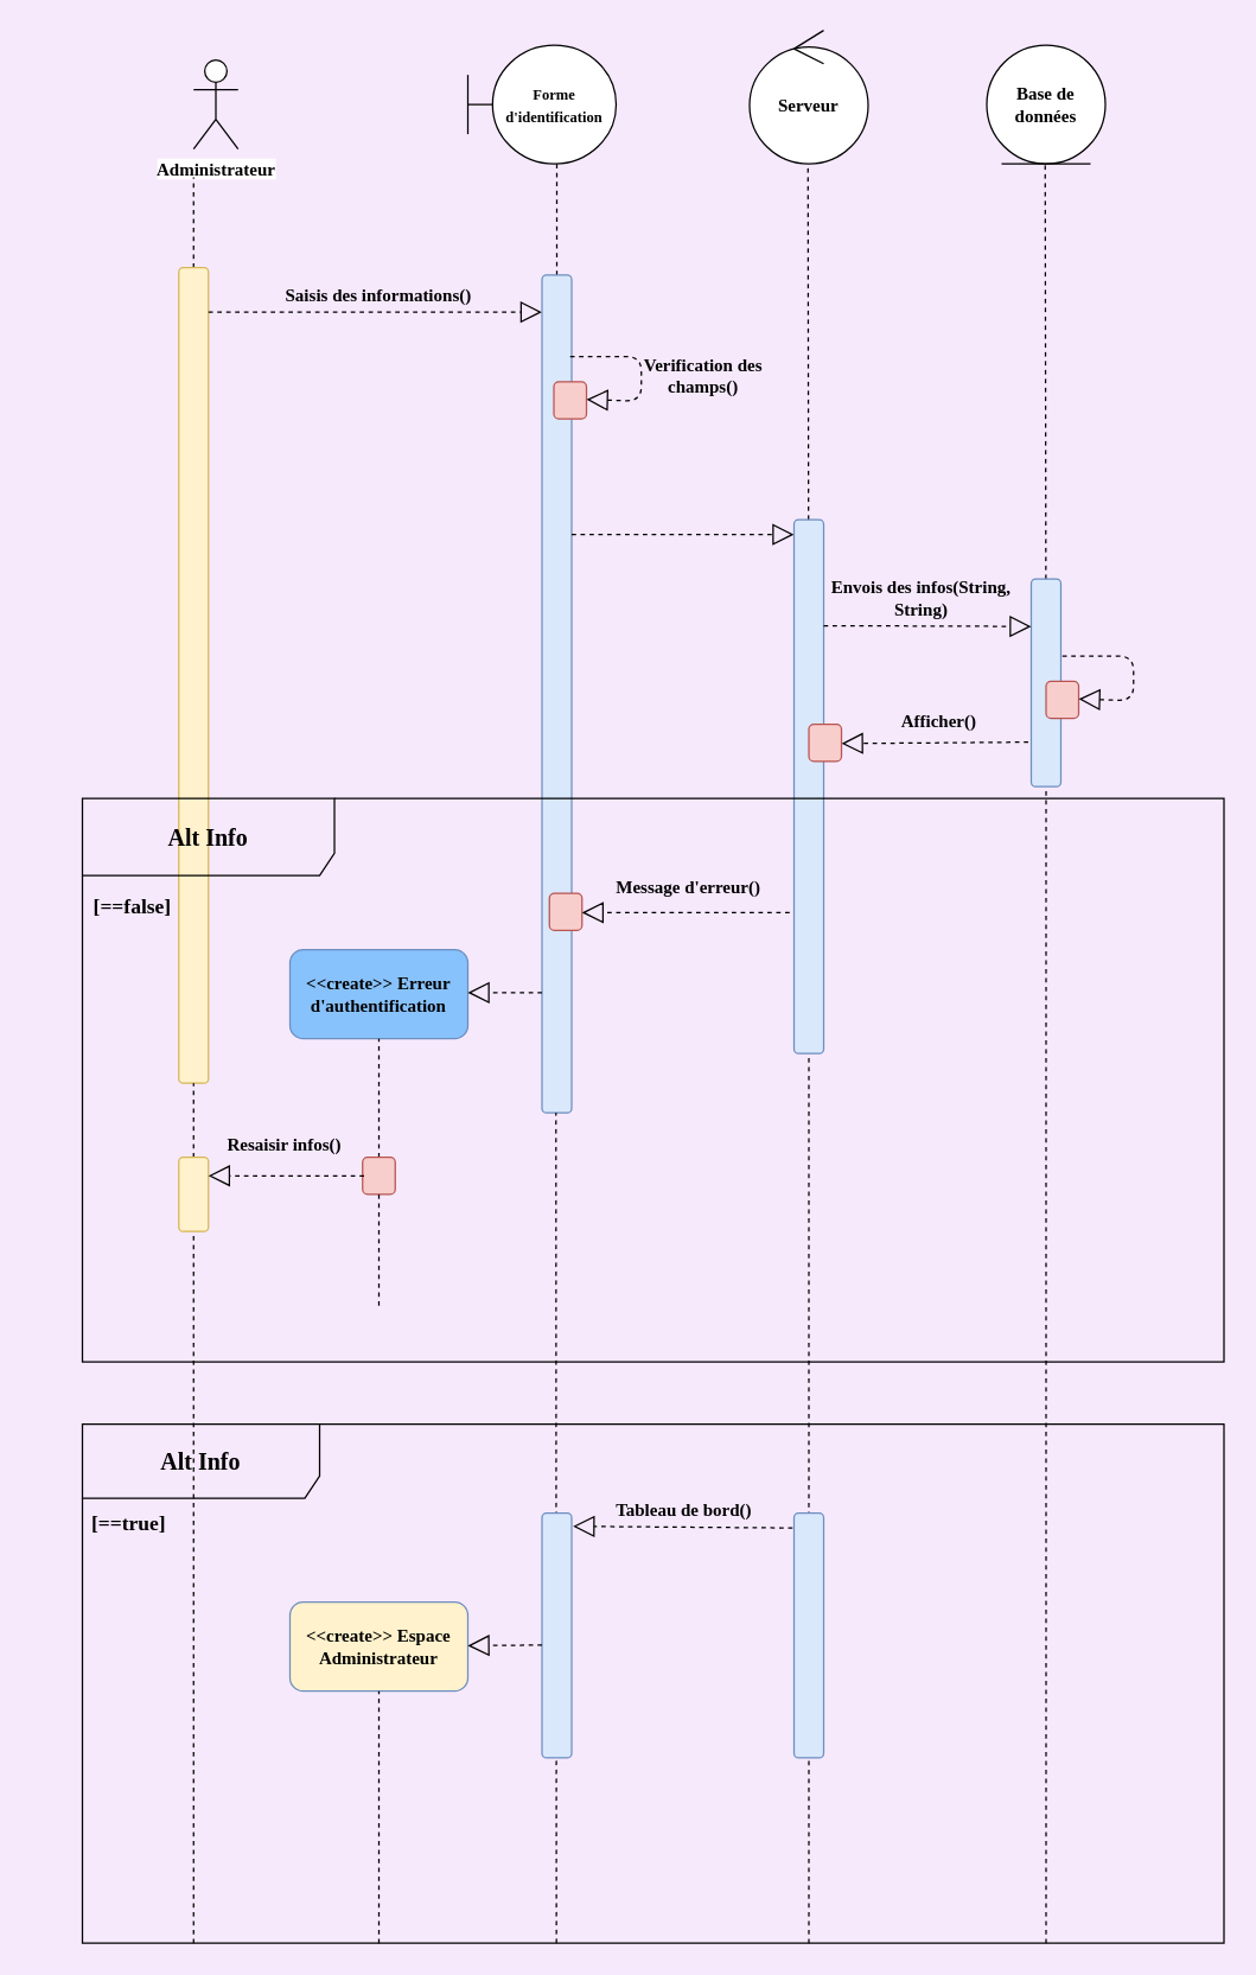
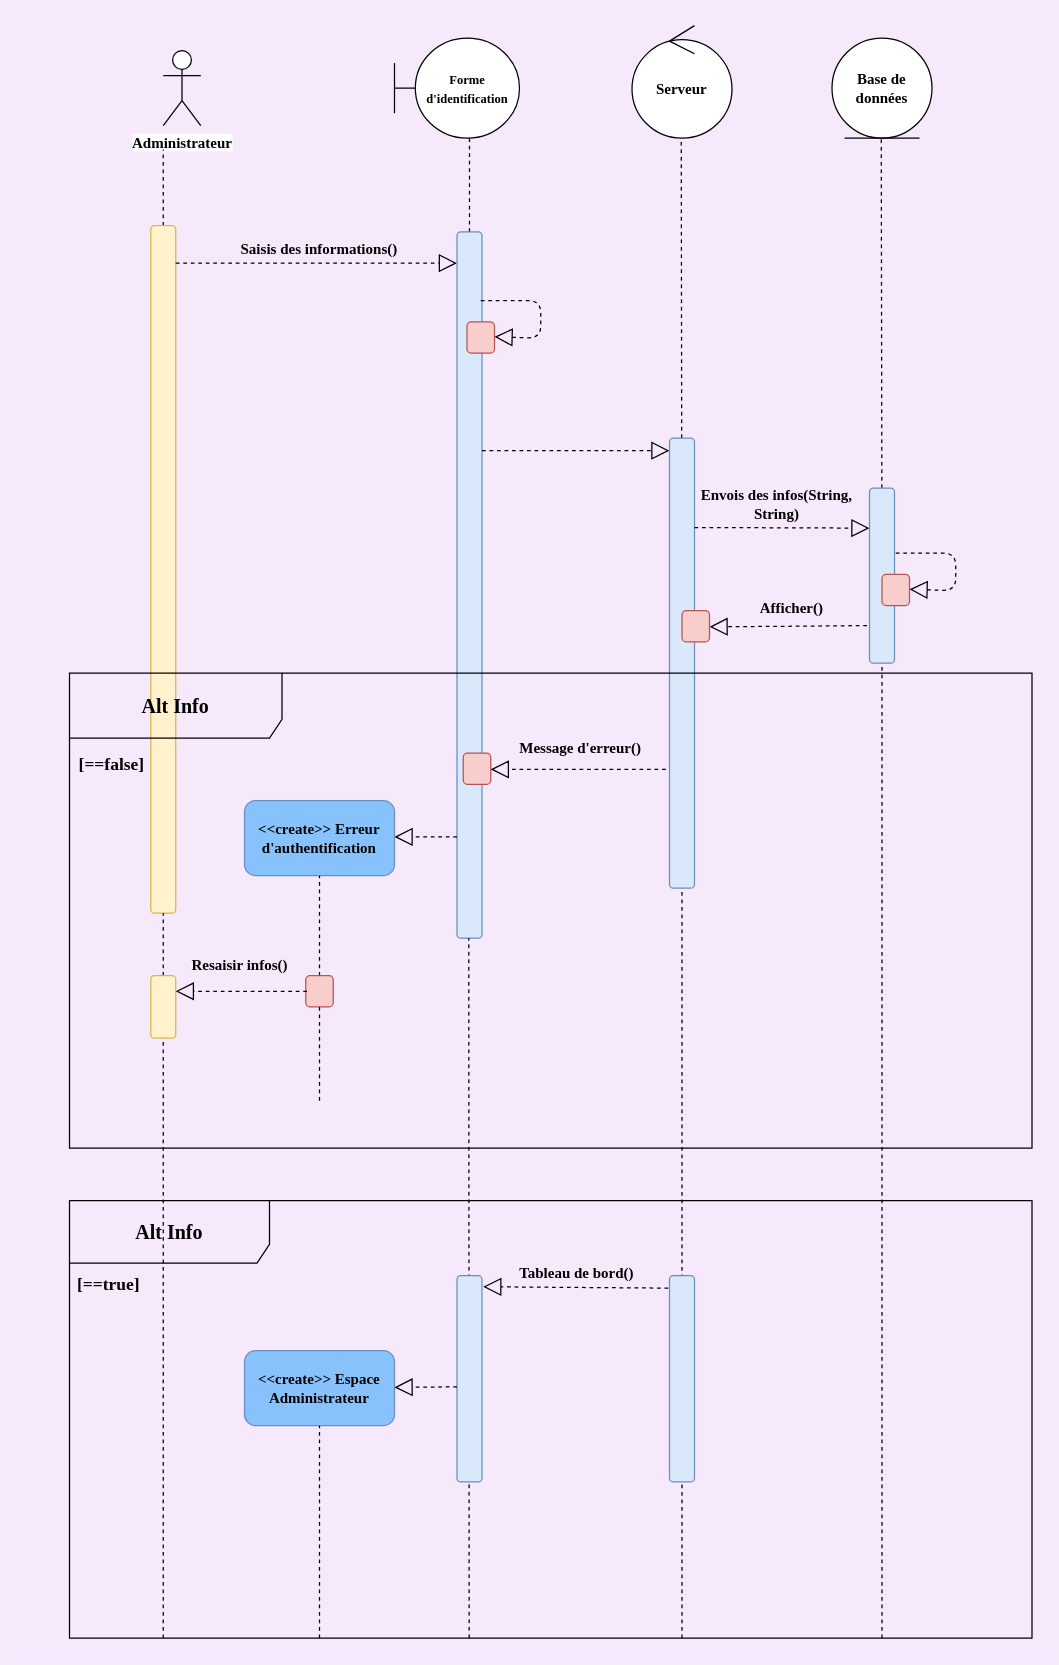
- <mxCell id="16" value="Verification des champs()" style="text;align=center;fontStyle=1;verticalAlign=middle;spacingLeft=3;spacingRight=3;strokeColor=none;rotatable=0;points=[[0,0.5],[1,0.5]];portConstraint=eastwest;fontFamily=Poppins;fillColor=none;whiteSpace=wrap;" vertex="1" parent="1"><mxGeometry x="429" y="223" width="90" height="60" as="geometry" /></mxCell>
- <mxCell id="49" value="&lt;b&gt;&amp;lt;&amp;lt;create&amp;gt;&amp;gt; Espace Administrateur&lt;/b&gt;" style="rounded=1;whiteSpace=wrap;html=1;strokeColor=#6c8ebf;fillColor=#fff2cc;fontFamily=Poppins;" vertex="1" parent="1"><mxGeometry x="195" y="1080" width="120" height="60" as="geometry" /></mxCell>
+ <mxCell id="49" value="&lt;b&gt;&amp;lt;&amp;lt;create&amp;gt;&amp;gt; Espace Administrateur&lt;/b&gt;" style="rounded=1;whiteSpace=wrap;html=1;strokeColor=#6c8ebf;fillColor=#88C2FC;fontFamily=Poppins;" vertex="1" parent="1"><mxGeometry x="195" y="1080" width="120" height="60" as="geometry" /></mxCell>
